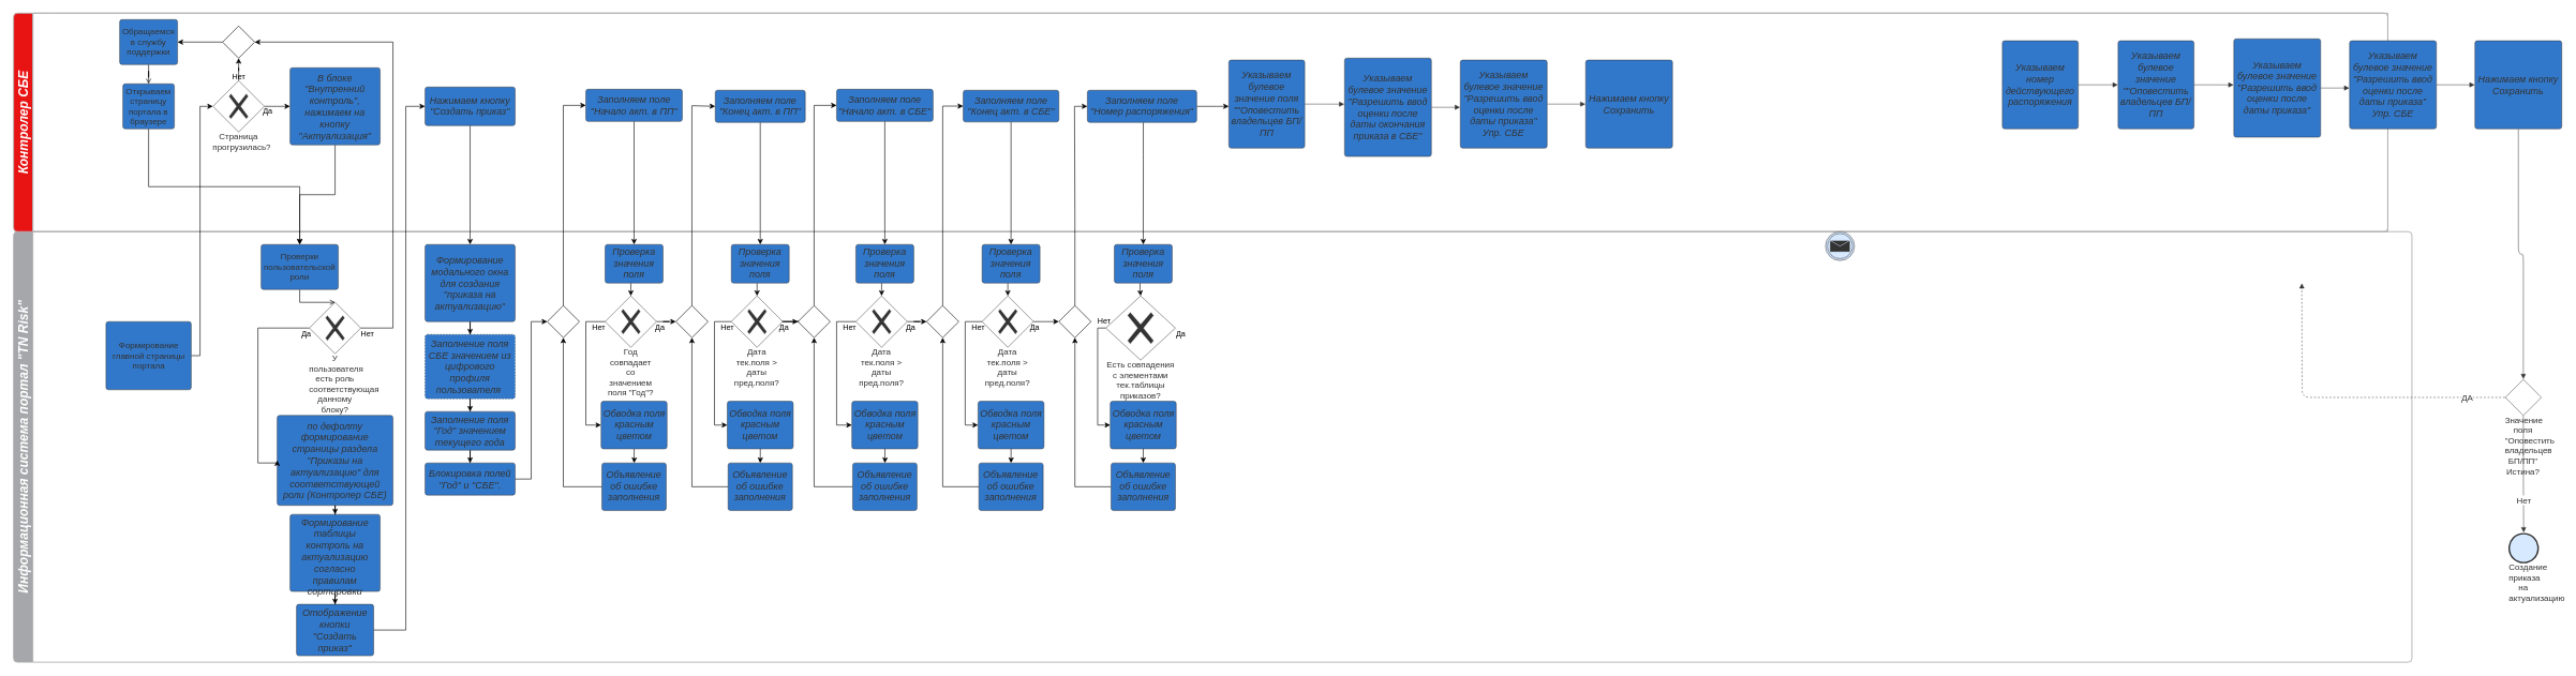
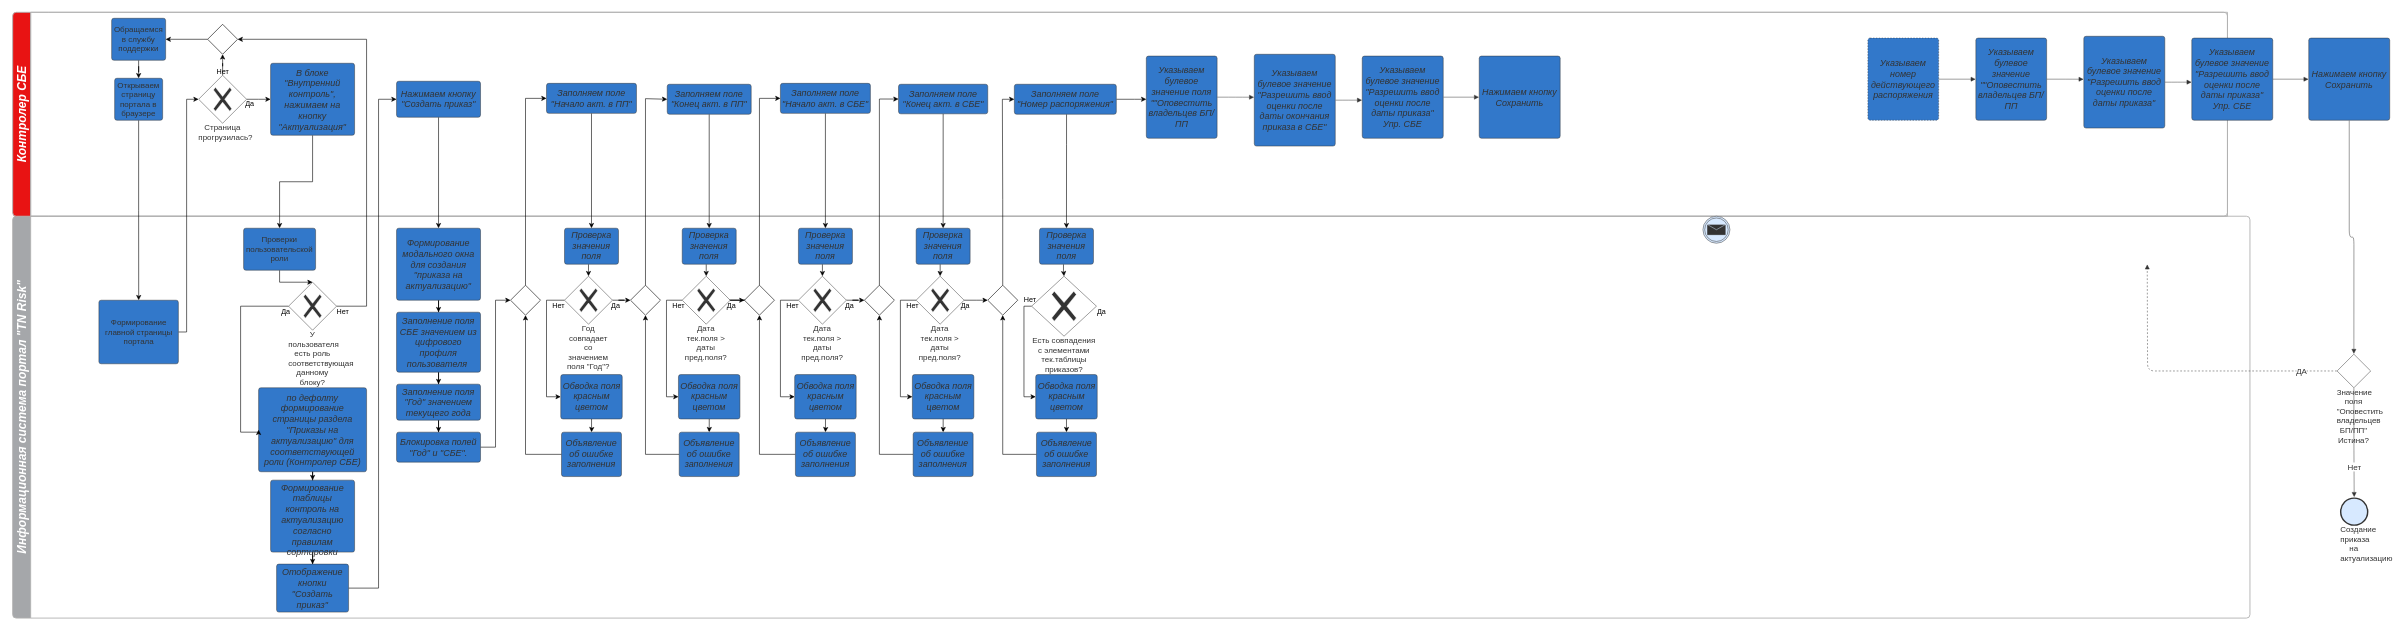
- <mxCell id="39" style="edgeStyle=orthogonalEdgeStyle;rounded=0;orthogonalLoop=1;jettySize=auto;html=1;entryX=0.5;entryY=0;entryDx=0;entryDy=0;startArrow=none;startFill=0;endArrow=open;endFill=1;" edge="1" parent="1" source="40" target="31"><mxGeometry relative="1" as="geometry" /></mxCell>
+ <mxCell id="39" style="edgeStyle=orthogonalEdgeStyle;rounded=0;orthogonalLoop=1;jettySize=auto;html=1;entryX=0.5;entryY=0;entryDx=0;entryDy=0;startArrow=none;startFill=0;endArrow=classic;endFill=1;" edge="1" parent="1" source="40" target="31"><mxGeometry relative="1" as="geometry" /></mxCell>
- <mxCell id="12" value="Указываем номер действующего распоряжения" style="html=1;overflow=block;blockSpacing=1;whiteSpace=wrap;fontSize=14.9;fontColor=#333333;fontStyle=2;spacing=3.8;strokeColor=#333333;strokeOpacity=100;fillOpacity=100;rounded=1;absoluteArcSize=1;arcSize=7.5;fillColor=#3278ca;strokeWidth=0.8;" vertex="1" parent="1"><mxGeometry x="3113" y="63" width="118" height="137" as="geometry" /></mxCell>
+ <mxCell id="12" value="Указываем номер действующего распоряжения" style="html=1;overflow=block;blockSpacing=1;whiteSpace=wrap;fontSize=14.9;fontColor=#333333;fontStyle=2;spacing=3.8;strokeColor=#333333;strokeOpacity=100;fillOpacity=100;rounded=1;absoluteArcSize=1;arcSize=7.5;fillColor=#3278ca;strokeWidth=0.8;dashed=1;" vertex="1" parent="1"><mxGeometry x="3113" y="63" width="118" height="137" as="geometry" /></mxCell>
- <mxCell id="30" style="edgeStyle=orthogonalEdgeStyle;rounded=0;orthogonalLoop=1;jettySize=auto;html=1;exitX=0.5;exitY=1;exitDx=0;exitDy=0;startArrow=none;startFill=0;endArrow=classic;endFill=1;" edge="1" parent="1" source="31" target="51"><mxGeometry relative="1" as="geometry" /></mxCell>
+ <mxCell id="30" style="edgeStyle=orthogonalEdgeStyle;rounded=0;orthogonalLoop=1;jettySize=auto;html=1;exitX=0.5;exitY=1;exitDx=0;exitDy=0;startArrow=none;startFill=0;endArrow=classic;endFill=1;" edge="1" parent="1" source="31" target="33"><mxGeometry relative="1" as="geometry" /></mxCell>
- <mxCell id="50" style="edgeStyle=orthogonalEdgeStyle;rounded=0;orthogonalLoop=1;jettySize=auto;html=1;startArrow=none;startFill=0;endArrow=open;endFill=1;" edge="1" parent="1" source="51" target="49"><mxGeometry relative="1" as="geometry" /></mxCell>
+ <mxCell id="50" style="edgeStyle=orthogonalEdgeStyle;rounded=0;orthogonalLoop=1;jettySize=auto;html=1;startArrow=none;startFill=0;endArrow=classic;endFill=1;" edge="1" parent="1" source="51" target="49"><mxGeometry relative="1" as="geometry" /></mxCell>
- <mxCell id="61" value="&lt;span style=&quot;font-size: 15px ; font-style: italic&quot;&gt;Заполнение поля СБЕ значением из цифрового профиля пользователя&amp;nbsp;&lt;/span&gt;" style="html=1;overflow=block;blockSpacing=1;whiteSpace=wrap;fontSize=13.3;fontColor=#333333;align=center;spacing=3.8;strokeColor=#333333;strokeOpacity=100;fillOpacity=100;rounded=1;absoluteArcSize=1;arcSize=7.5;fillColor=#3278ca;strokeWidth=0.8;dashed=1;" vertex="1" parent="1"><mxGeometry x="660" y="520" width="140" height="100" as="geometry" /></mxCell>
+ <mxCell id="61" value="&lt;span style=&quot;font-size: 15px ; font-style: italic&quot;&gt;Заполнение поля СБЕ значением из цифрового профиля пользователя&amp;nbsp;&lt;/span&gt;" style="html=1;overflow=block;blockSpacing=1;whiteSpace=wrap;fontSize=13.3;fontColor=#333333;align=center;spacing=3.8;strokeColor=#333333;strokeOpacity=100;fillOpacity=100;rounded=1;absoluteArcSize=1;arcSize=7.5;fillColor=#3278ca;strokeWidth=0.8;" vertex="1" parent="1"><mxGeometry x="660" y="520" width="140" height="100" as="geometry" /></mxCell>
